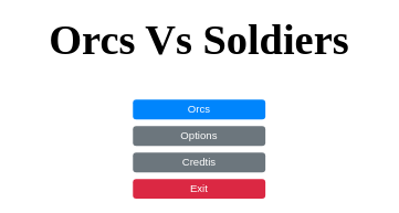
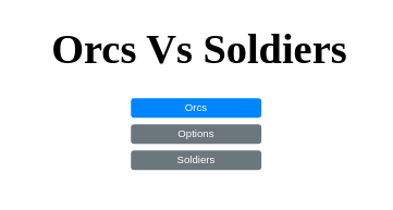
- <mxCell id="2" value="Orcs Vs Soldiers" style="text;html=1;align=center;verticalAlign=middle;whiteSpace=wrap;rounded=0;fontSize=64;fontStyle=1;fontFamily=Comic Sans MS;fontColor=#000000;labelBorderColor=none;textShadow=0;" parent="1" vertex="1"><mxGeometry x="20" y="20" width="560" height="80" as="geometry" /></mxCell>
+ <mxCell id="2" value="Orcs Vs Soldiers" style="text;html=1;align=center;verticalAlign=middle;whiteSpace=wrap;rounded=0;fontSize=64;fontStyle=1;fontFamily=Comic Sans MS;fontColor=#000000;labelBorderColor=none;textShadow=0;" parent="1" vertex="1"><mxGeometry x="25" y="35" width="560" height="80" as="geometry" /></mxCell>
- <mxCell id="5" value="Credtis" style="html=1;shadow=0;dashed=0;shape=mxgraph.bootstrap.rrect;rSize=5;strokeColor=none;strokeWidth=1;fillColor=#6C767D;fontColor=#FFFFFF;whiteSpace=wrap;align=center;verticalAlign=middle;spacingLeft=0;fontStyle=0;fontSize=16;spacing=5;" parent="3" vertex="1"><mxGeometry y="80" width="200" height="30" as="geometry" /></mxCell>
+ <mxCell id="5" value="Soldiers" style="html=1;shadow=0;dashed=0;shape=mxgraph.bootstrap.rrect;rSize=5;strokeColor=none;strokeWidth=1;fillColor=#6C767D;fontColor=#FFFFFF;whiteSpace=wrap;align=center;verticalAlign=middle;spacingLeft=0;fontStyle=0;fontSize=16;spacing=5;" parent="3" vertex="1"><mxGeometry y="80" width="200" height="30" as="geometry" /></mxCell>
- <mxCell id="4" value="Exit" style="html=1;shadow=0;dashed=0;shape=mxgraph.bootstrap.rrect;rSize=5;strokeColor=none;strokeWidth=1;fillColor=#DB2843;fontColor=#FFFFFF;whiteSpace=wrap;align=center;verticalAlign=middle;spacingLeft=0;fontStyle=0;fontSize=16;spacing=5;" parent="3" vertex="1"><mxGeometry y="120" width="200" height="30" as="geometry" /></mxCell>
